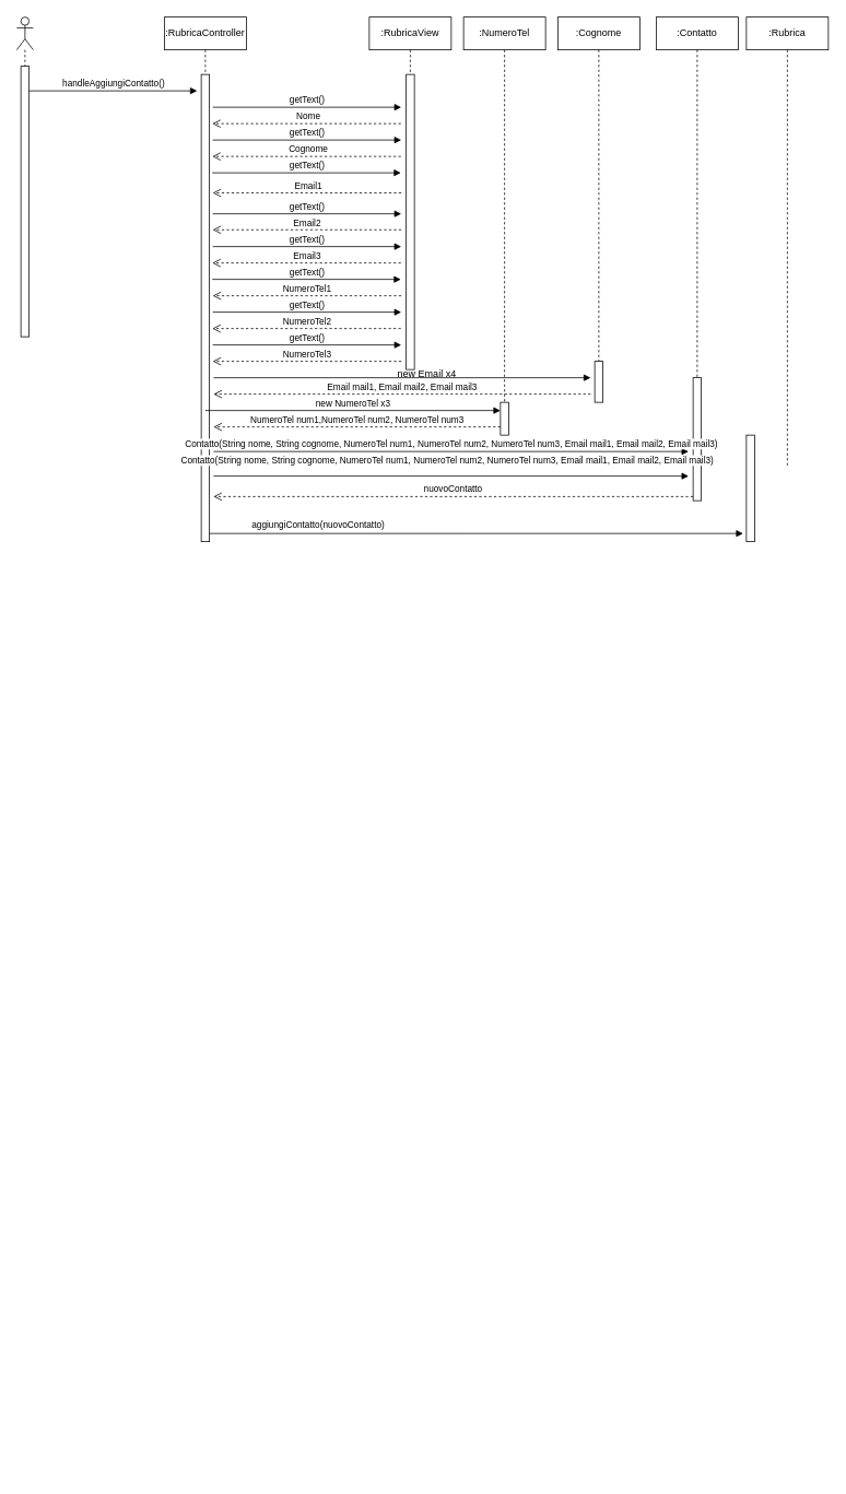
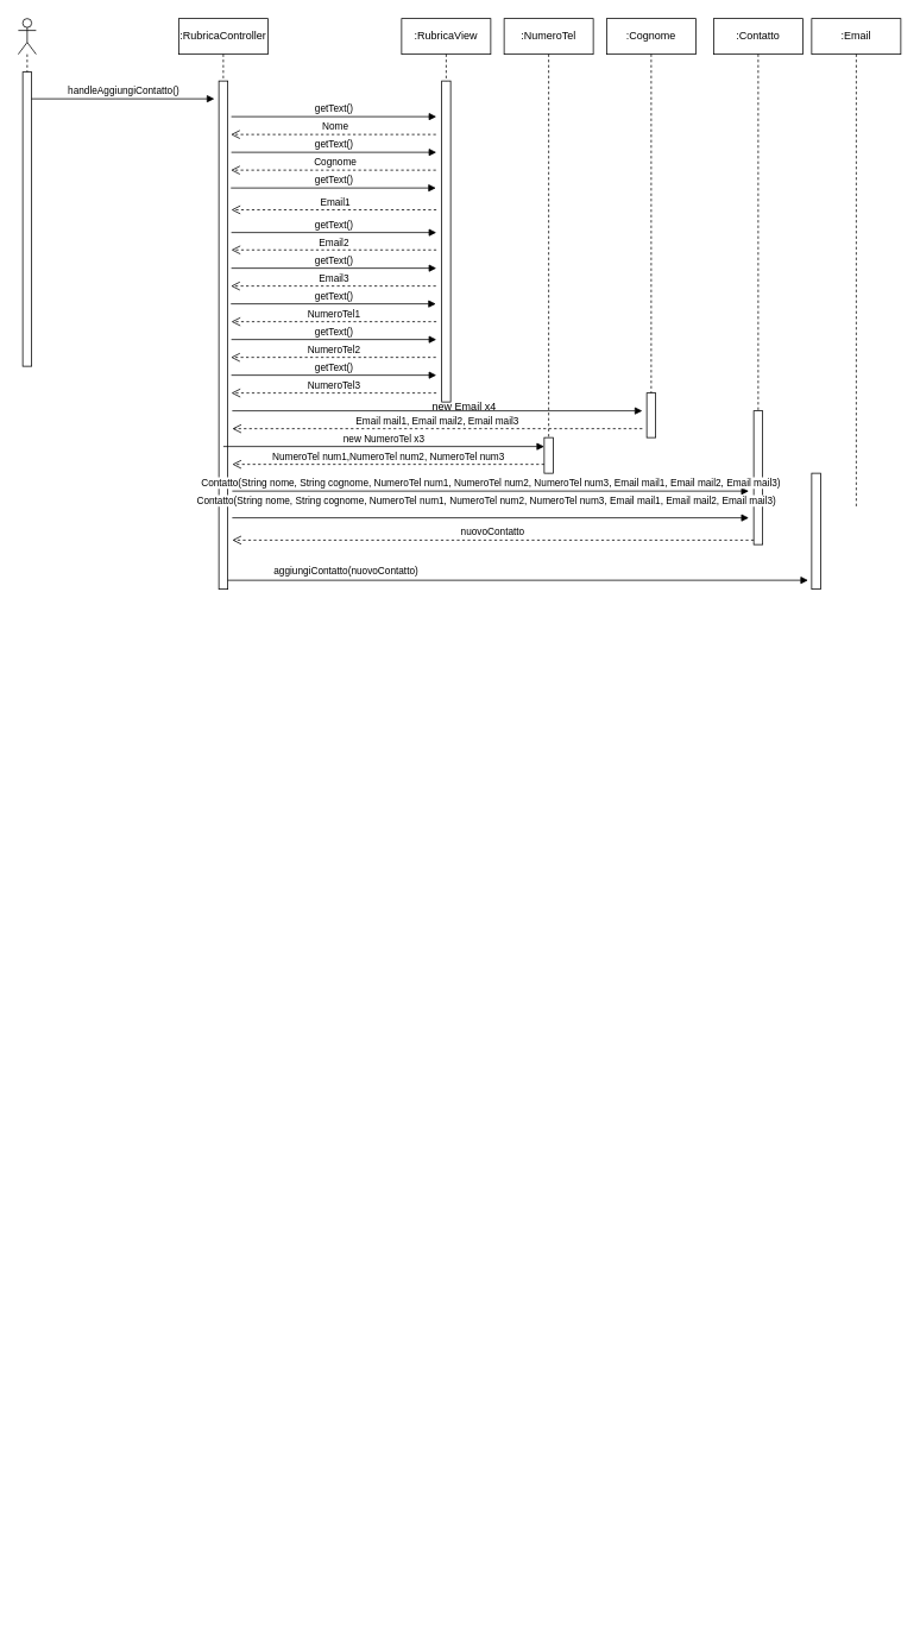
- <mxCell id="5" value=":Rubrica" style="shape=umlLifeline;perimeter=lifelinePerimeter;whiteSpace=wrap;html=1;container=1;dropTarget=0;collapsible=0;recursiveResize=0;outlineConnect=0;portConstraint=eastwest;newEdgeStyle={&quot;curved&quot;:0,&quot;rounded&quot;:0};" parent="1" vertex="1"><mxGeometry x="910" y="20" width="100" height="550" as="geometry" /></mxCell>
+ <mxCell id="5" value=":Email" style="shape=umlLifeline;perimeter=lifelinePerimeter;whiteSpace=wrap;html=1;container=1;dropTarget=0;collapsible=0;recursiveResize=0;outlineConnect=0;portConstraint=eastwest;newEdgeStyle={&quot;curved&quot;:0,&quot;rounded&quot;:0};" parent="1" vertex="1"><mxGeometry x="910" y="20" width="100" height="550" as="geometry" /></mxCell>
